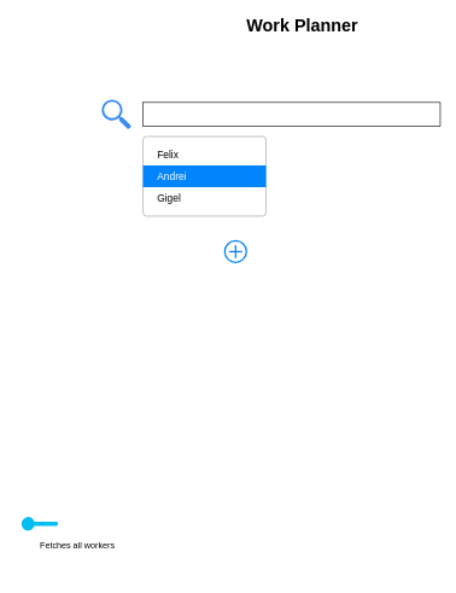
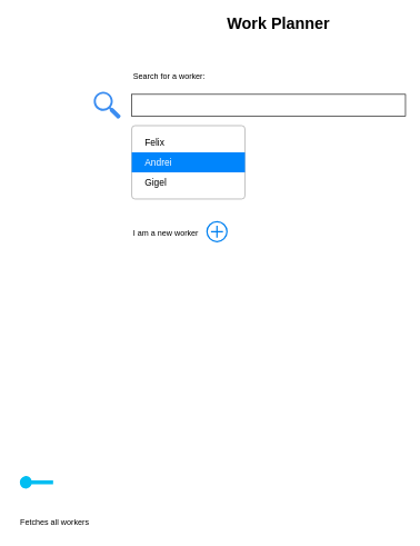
+ <mxCell id="5" value="Search for a worker:" style="text;html=1;align=center;verticalAlign=middle;resizable=0;points=[];autosize=1;strokeColor=none;fillColor=none;" vertex="1" parent="1"><mxGeometry x="190" y="101" width="126" height="26" as="geometry" /></mxCell>
+ <mxCell id="11" value="I am a new worker" style="text;html=1;align=center;verticalAlign=middle;resizable=0;points=[];autosize=1;strokeColor=none;fillColor=none;" vertex="1" parent="1"><mxGeometry x="190" y="336" width="116" height="26" as="geometry" /></mxCell>
- <mxCell id="13" value="Fetches all workers" style="text;html=1;align=center;verticalAlign=middle;resizable=0;points=[];autosize=1;strokeColor=none;fillColor=none;" vertex="1" parent="1"><mxGeometry x="45" y="741" width="121" height="26" as="geometry" /></mxCell>
+ <mxCell id="13" value="Fetches all workers" style="text;html=1;align=center;verticalAlign=middle;resizable=0;points=[];autosize=1;strokeColor=none;fillColor=none;" vertex="1" parent="1"><mxGeometry x="20" y="771" width="121" height="26" as="geometry" /></mxCell>
